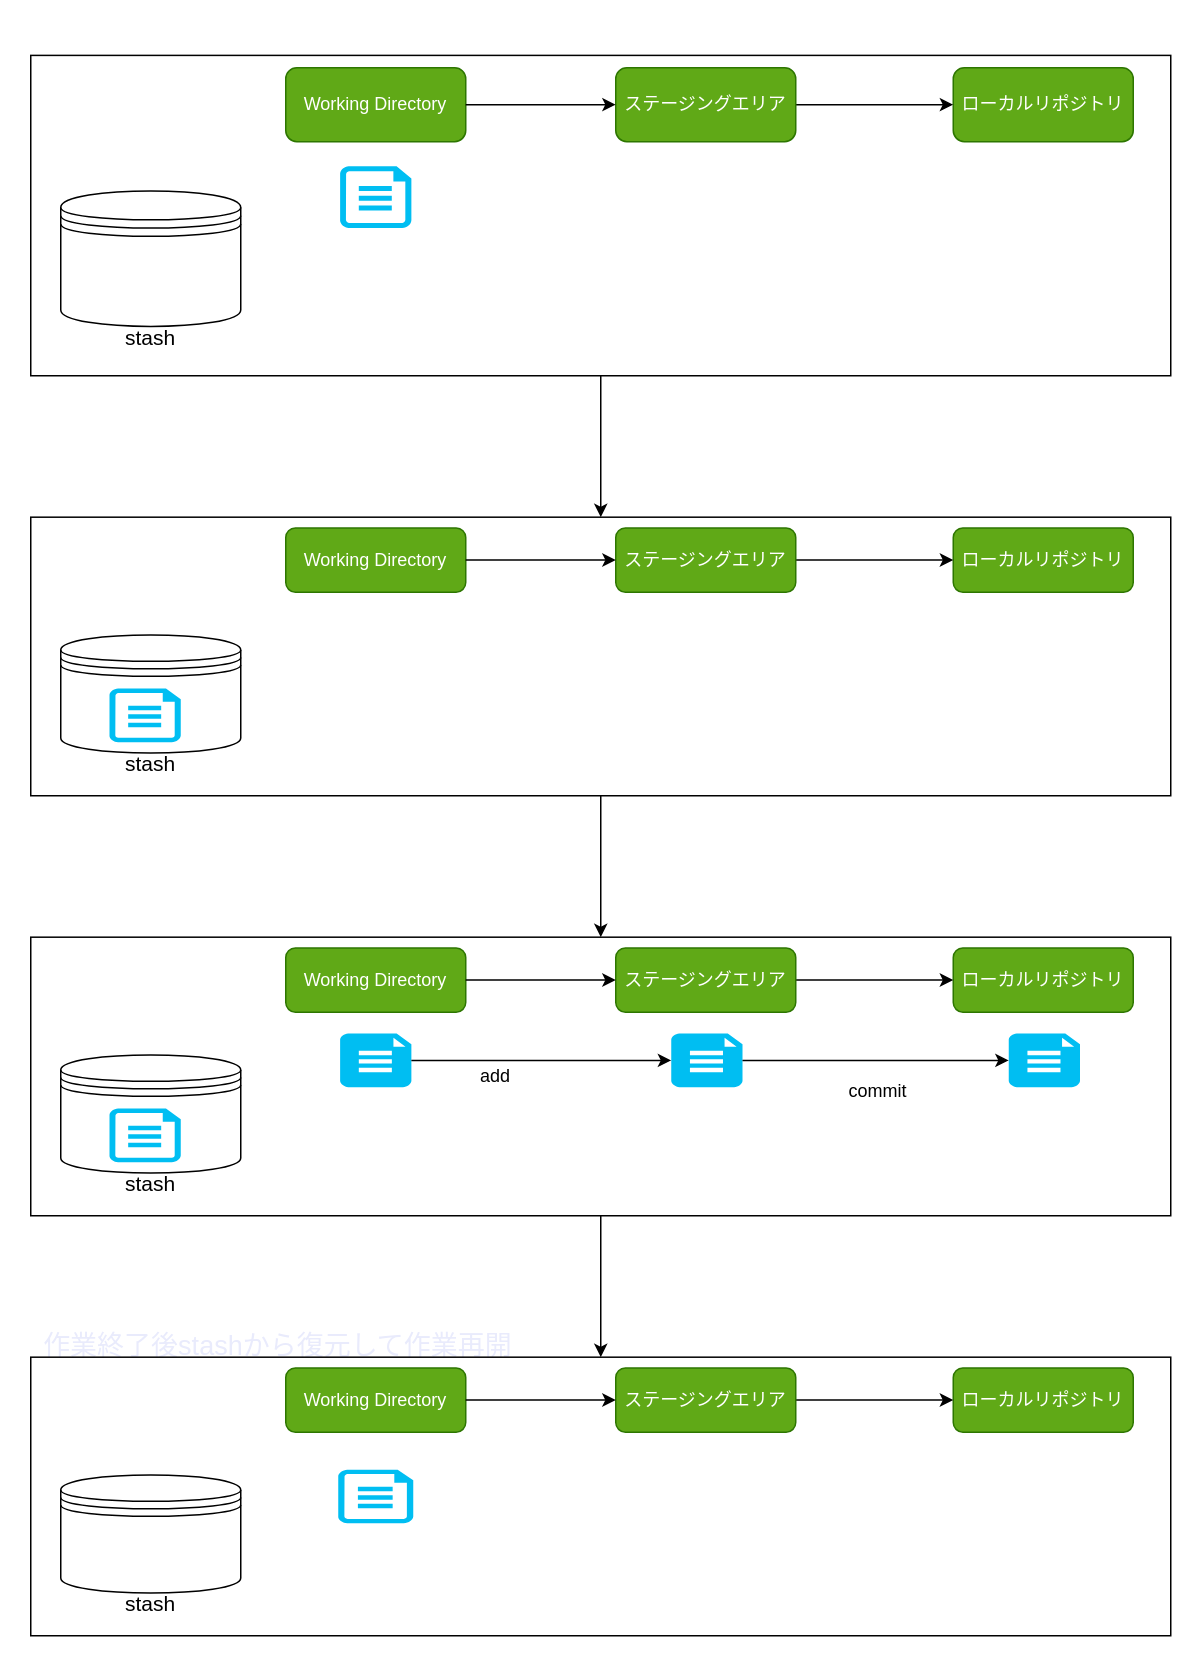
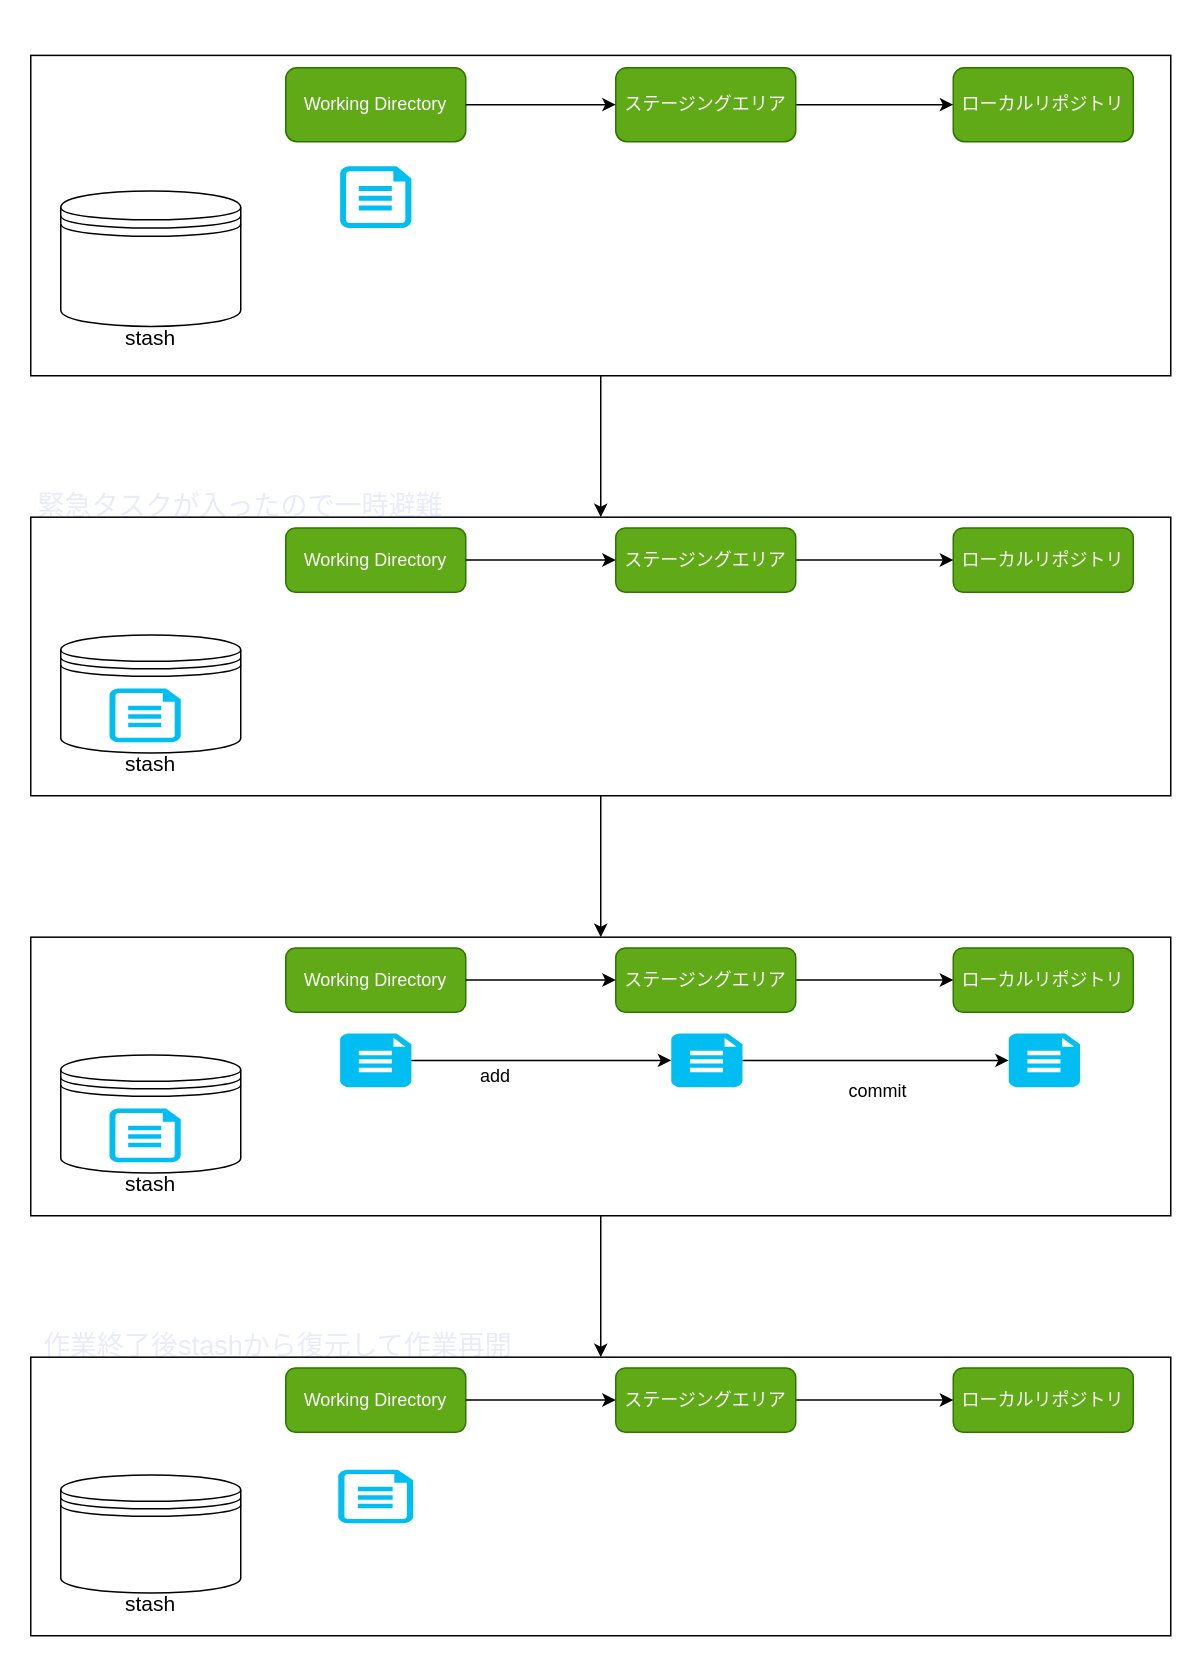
+ <mxCell id="3" value="&lt;font style=&quot;font-size: 18px&quot; color=&quot;#e9ebfc&quot;&gt;緊急タスクが入ったので一時避難&lt;/font&gt;" style="text;html=1;strokeColor=none;fillColor=none;align=center;verticalAlign=middle;whiteSpace=wrap;rounded=0;" parent="2" vertex="1"><mxGeometry width="280" height="14.286" as="geometry" /></mxCell>
